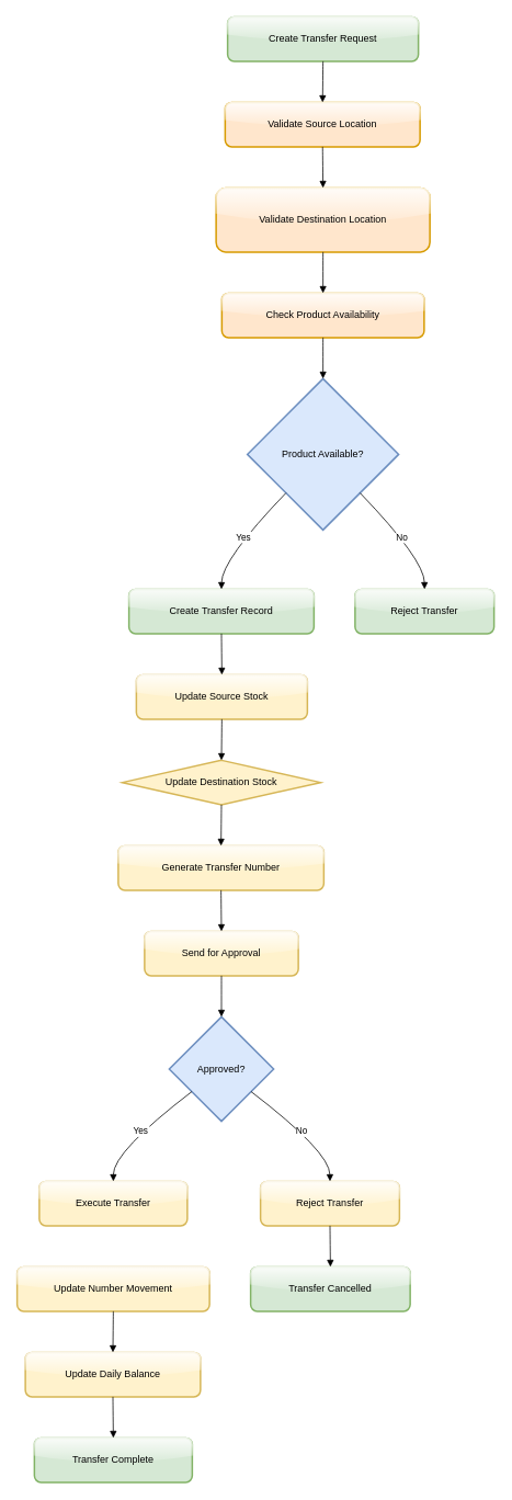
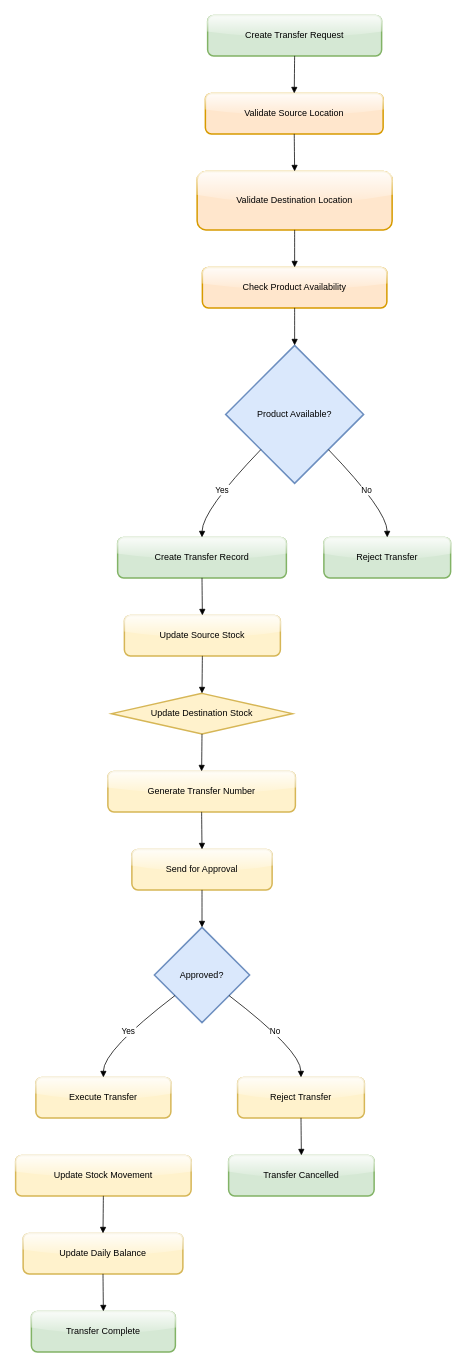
- <mxCell id="16" value="Update Number Movement" style="whiteSpace=wrap;strokeWidth=2;fillColor=#fff2cc;strokeColor=#d6b656;rounded=1;glass=1;" vertex="1" parent="1"><mxGeometry x="20" y="1540" width="234" height="54" as="geometry" /></mxCell>
+ <mxCell id="16" value="Update Stock Movement" style="whiteSpace=wrap;strokeWidth=2;fillColor=#fff2cc;strokeColor=#d6b656;rounded=1;glass=1;" vertex="1" parent="1"><mxGeometry x="20" y="1540" width="234" height="54" as="geometry" /></mxCell>
